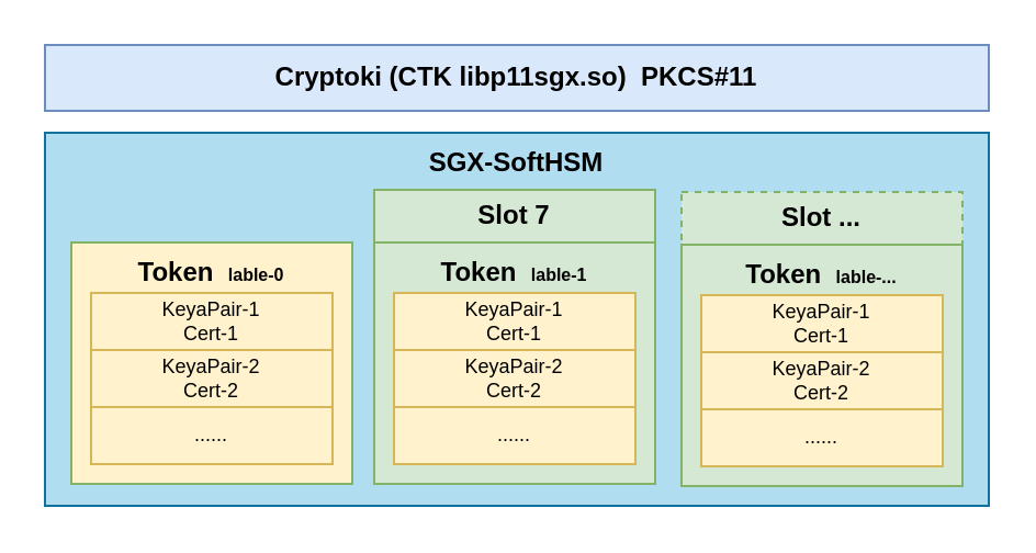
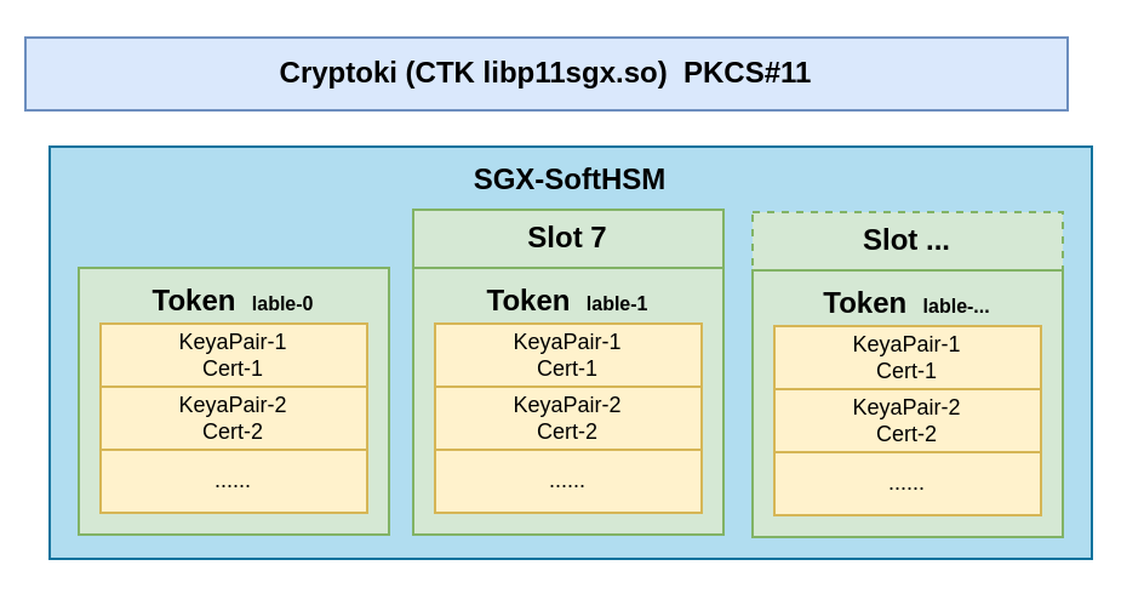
- <mxCell id="3" value="Cryptoki (CTK libp11sgx.so)&amp;nbsp; PKCS#11" style="rounded=0;whiteSpace=wrap;html=1;fillColor=#dae8fc;strokeColor=#6c8ebf;verticalAlign=middle;fontStyle=1" vertex="1" parent="1"><mxGeometry x="20" y="20" width="430" height="30" as="geometry" /></mxCell>
+ <mxCell id="3" value="Cryptoki (CTK libp11sgx.so)&amp;nbsp; PKCS#11" style="rounded=0;whiteSpace=wrap;html=1;fillColor=#dae8fc;strokeColor=#6c8ebf;verticalAlign=middle;fontStyle=1" vertex="1" parent="1"><mxGeometry x="10" y="15" width="430" height="30" as="geometry" /></mxCell>
- <mxCell id="5" value="Token&amp;nbsp; &lt;font style=&quot;font-size: 8px&quot;&gt;lable-0&lt;/font&gt;" style="rounded=0;whiteSpace=wrap;html=1;fillColor=#fff2cc;strokeColor=#82b366;verticalAlign=top;fontStyle=1;" vertex="1" parent="4"><mxGeometry y="24" width="128" height="110" as="geometry" /></mxCell>
+ <mxCell id="5" value="Token&amp;nbsp; &lt;font style=&quot;font-size: 8px&quot;&gt;lable-0&lt;/font&gt;" style="rounded=0;whiteSpace=wrap;html=1;fillColor=#d5e8d4;strokeColor=#82b366;verticalAlign=top;fontStyle=1" vertex="1" parent="4"><mxGeometry y="24" width="128" height="110" as="geometry" /></mxCell>
